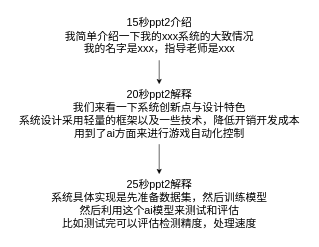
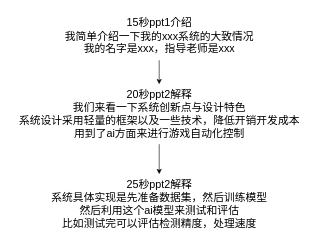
- <mxCell id="3" value="15秒ppt2介绍&lt;div&gt;我简单介绍一下我的xxx系统的大致情况&lt;/div&gt;&lt;div&gt;我的名字是xxx，指导老师是xxx&lt;/div&gt;" style="text;html=1;align=center;verticalAlign=middle;resizable=0;points=[];autosize=1;strokeColor=none;fillColor=none;fontSize=18;" parent="1" vertex="1"><mxGeometry x="95" width="340" height="80" as="geometry" y="20" /></mxCell>
+ <mxCell id="3" value="15秒ppt1介绍&lt;div&gt;我简单介绍一下我的xxx系统的大致情况&lt;/div&gt;&lt;div&gt;我的名字是xxx，指导老师是xxx&lt;/div&gt;" style="text;html=1;align=center;verticalAlign=middle;resizable=0;points=[];autosize=1;strokeColor=none;fillColor=none;fontSize=18;" parent="1" vertex="1"><mxGeometry x="95" width="340" height="80" as="geometry" y="20" /></mxCell>
